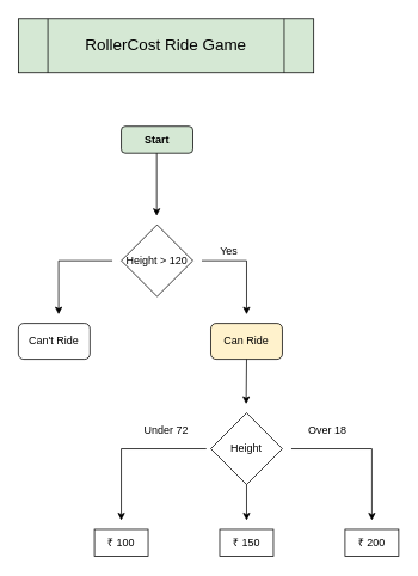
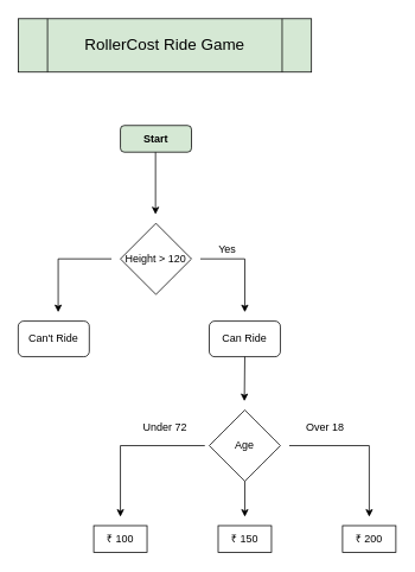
- <mxCell id="7" value="Can Ride" style="rounded=1;whiteSpace=wrap;html=1;fillColor=#fff2cc;" parent="1" vertex="1"><mxGeometry x="235" y="360" width="80" height="40" as="geometry" /></mxCell>
+ <mxCell id="7" value="Can Ride" style="rounded=1;whiteSpace=wrap;html=1;" parent="1" vertex="1"><mxGeometry x="235" y="360" width="80" height="40" as="geometry" /></mxCell>
- <mxCell id="8" value="Height" style="rhombus;whiteSpace=wrap;html=1;" parent="1" vertex="1"><mxGeometry x="235" y="460" width="80" height="80" as="geometry" /></mxCell>
+ <mxCell id="8" value="Age" style="rhombus;whiteSpace=wrap;html=1;" parent="1" vertex="1"><mxGeometry x="235" y="460" width="80" height="80" as="geometry" /></mxCell>
